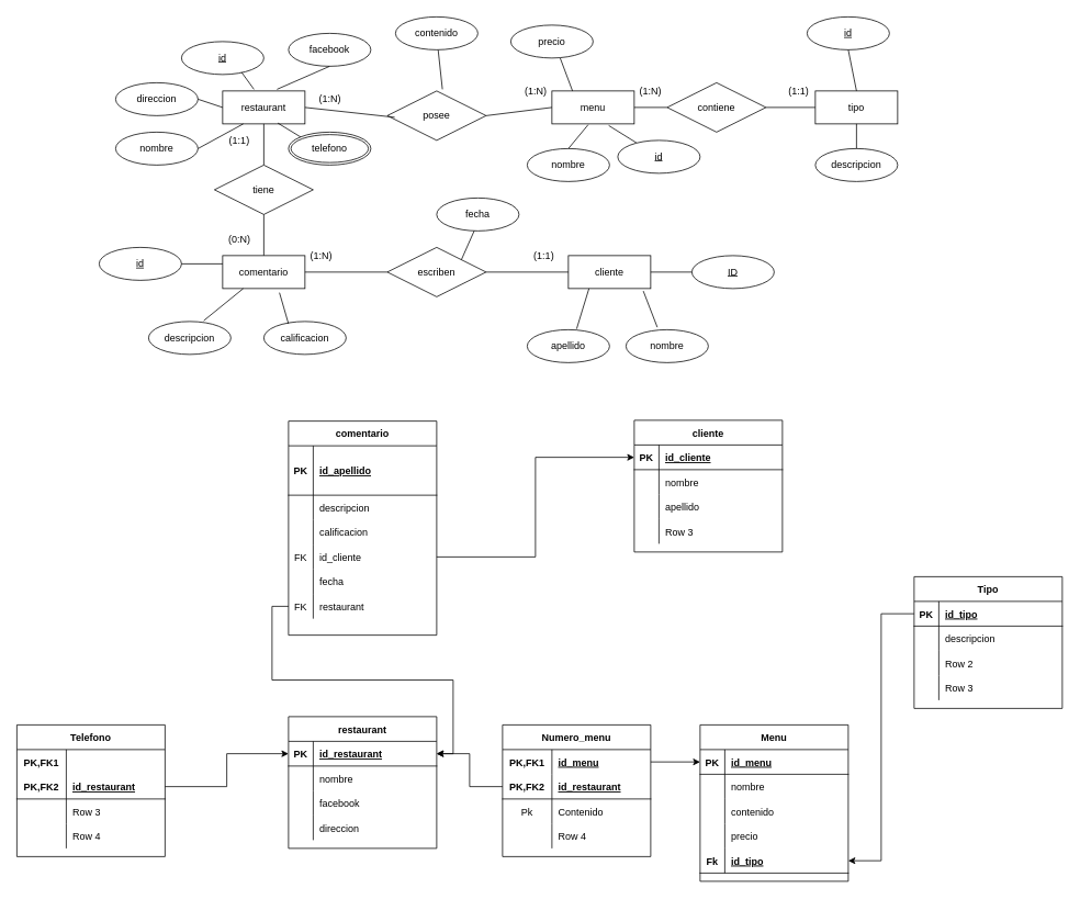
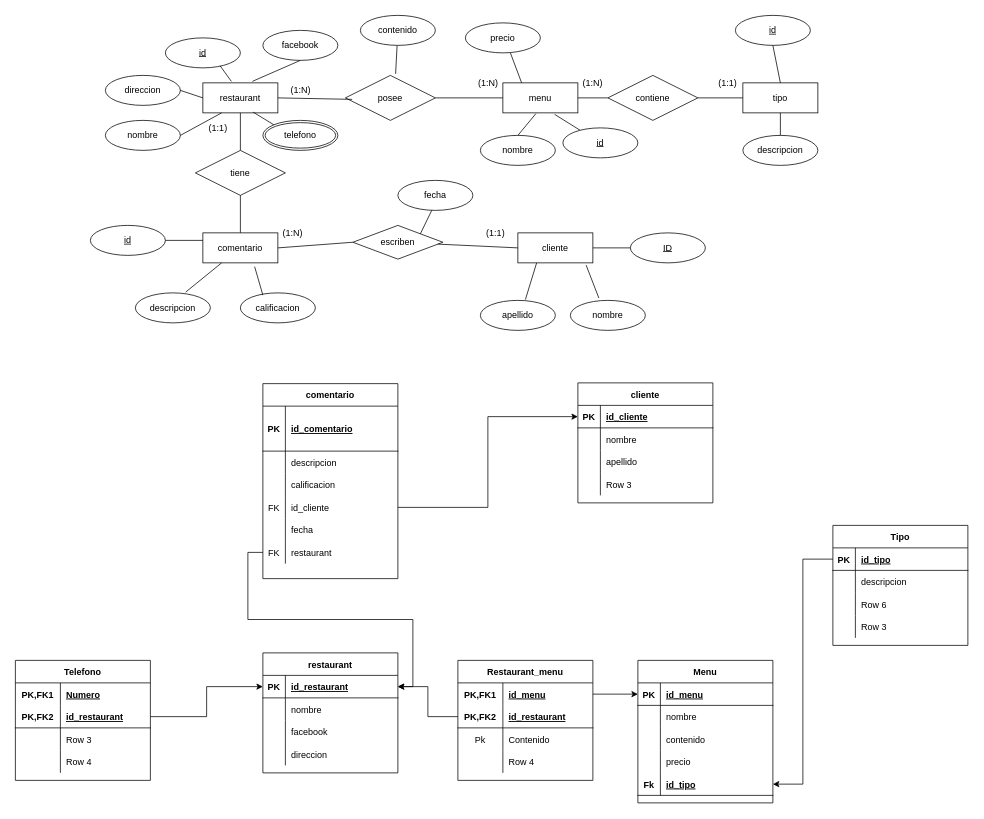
- <mxCell id="3" value="posee" style="shape=rhombus;perimeter=rhombusPerimeter;whiteSpace=wrap;html=1;align=center;" vertex="1" parent="1"><mxGeometry x="470" y="110" width="120" height="60" as="geometry" /></mxCell>
+ <mxCell id="3" value="posee" style="shape=rhombus;perimeter=rhombusPerimeter;whiteSpace=wrap;html=1;align=center;" vertex="1" parent="1"><mxGeometry x="460" y="100" width="120" height="60" as="geometry" /></mxCell>
- <mxCell id="54" value="(0:N)" style="text;html=1;align=center;verticalAlign=middle;resizable=0;points=[];autosize=1;" vertex="1" parent="1"><mxGeometry x="270" y="280" width="40" height="20" as="geometry" /></mxCell>
- <mxCell id="10" value="escriben" style="shape=rhombus;perimeter=rhombusPerimeter;whiteSpace=wrap;html=1;align=center;" vertex="1" parent="1"><mxGeometry x="470" y="300" width="120" height="60" as="geometry" /></mxCell>
+ <mxCell id="10" value="escriben" style="shape=rhombus;perimeter=rhombusPerimeter;whiteSpace=wrap;html=1;align=center;" vertex="1" parent="1"><mxGeometry x="470" y="300" width="120" height="45" as="geometry" /></mxCell>
- <mxCell id="78" value="id_apellido" style="shape=partialRectangle;connectable=0;fillColor=none;top=0;left=0;bottom=0;right=0;align=left;spacingLeft=6;fontStyle=5;overflow=hidden;" vertex="1" parent="76"><mxGeometry x="30" width="150" height="60" as="geometry" /></mxCell>
+ <mxCell id="78" value="id_comentario" style="shape=partialRectangle;connectable=0;fillColor=none;top=0;left=0;bottom=0;right=0;align=left;spacingLeft=6;fontStyle=5;overflow=hidden;" vertex="1" parent="76"><mxGeometry x="30" width="150" height="60" as="geometry" /></mxCell>
- <mxCell id="165" value="Row 2" style="shape=partialRectangle;connectable=0;fillColor=none;top=0;left=0;bottom=0;right=0;align=left;spacingLeft=6;overflow=hidden;" vertex="1" parent="163"><mxGeometry x="30" width="150" height="30" as="geometry" /></mxCell>
+ <mxCell id="165" value="Row 6" style="shape=partialRectangle;connectable=0;fillColor=none;top=0;left=0;bottom=0;right=0;align=left;spacingLeft=6;overflow=hidden;" vertex="1" parent="163"><mxGeometry x="30" width="150" height="30" as="geometry" /></mxCell>
- <mxCell id="141" value="Numero_menu" style="shape=table;startSize=30;container=1;collapsible=1;childLayout=tableLayout;fixedRows=1;rowLines=0;fontStyle=1;align=center;resizeLast=1;" vertex="1" parent="1"><mxGeometry x="610" y="880" width="180" height="160" as="geometry" /></mxCell>
+ <mxCell id="141" value="Restaurant_menu" style="shape=table;startSize=30;container=1;collapsible=1;childLayout=tableLayout;fixedRows=1;rowLines=0;fontStyle=1;align=center;resizeLast=1;" vertex="1" parent="1"><mxGeometry x="610" y="880" width="180" height="160" as="geometry" /></mxCell>
+ <mxCell id="114" value="Numero" style="shape=partialRectangle;connectable=0;fillColor=none;top=0;left=0;bottom=0;right=0;align=left;spacingLeft=6;fontStyle=5;overflow=hidden;" vertex="1" parent="112"><mxGeometry x="60" width="120" height="30" as="geometry" /></mxCell>
